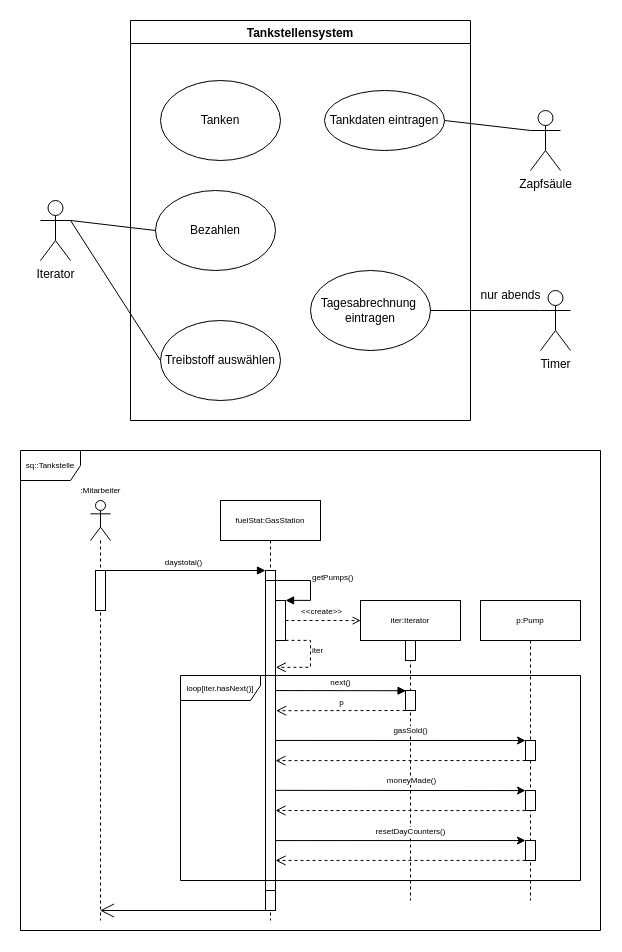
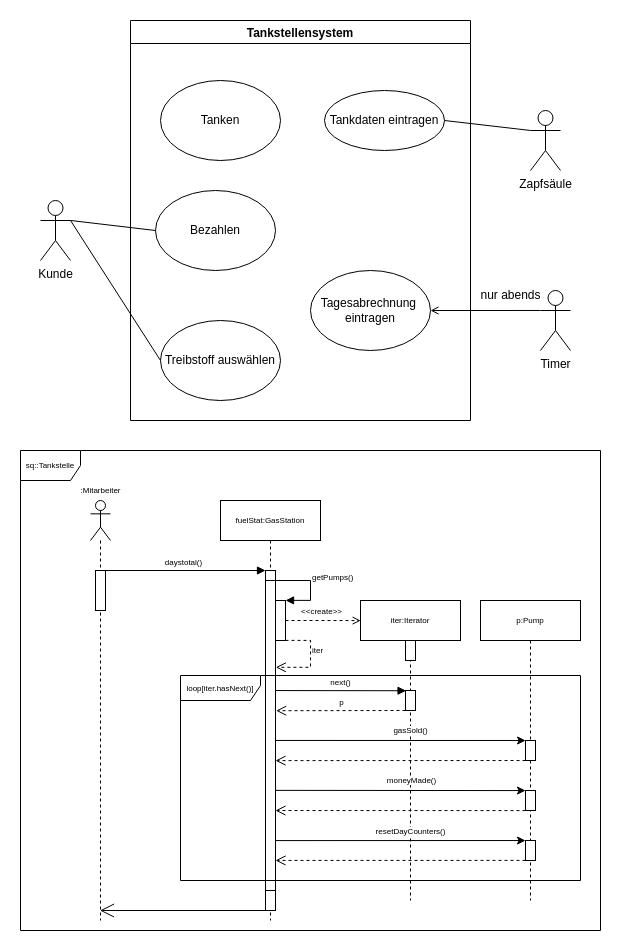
- <mxCell id="10" value="Iterator" style="shape=umlActor;verticalLabelPosition=bottom;verticalAlign=top;html=1;outlineConnect=0;" parent="1" vertex="1"><mxGeometry x="40" y="200" width="30" height="60" as="geometry" /></mxCell>
+ <mxCell id="10" value="Kunde" style="shape=umlActor;verticalLabelPosition=bottom;verticalAlign=top;html=1;outlineConnect=0;" parent="1" vertex="1"><mxGeometry x="40" y="200" width="30" height="60" as="geometry" /></mxCell>
- <mxCell id="14" style="edgeStyle=none;rounded=0;orthogonalLoop=1;jettySize=auto;html=1;exitX=0;exitY=0.333;exitDx=0;exitDy=0;exitPerimeter=0;entryX=1;entryY=0.5;entryDx=0;entryDy=0;endArrow=none;endFill=0;" parent="1" source="15" target="7" edge="1"><mxGeometry relative="1" as="geometry" /></mxCell>
+ <mxCell id="14" style="edgeStyle=none;rounded=0;orthogonalLoop=1;jettySize=auto;html=1;exitX=0;exitY=0.333;exitDx=0;exitDy=0;exitPerimeter=0;entryX=1;entryY=0.5;entryDx=0;entryDy=0;endArrow=open;endFill=0;" parent="1" source="15" target="7" edge="1"><mxGeometry relative="1" as="geometry" /></mxCell>
